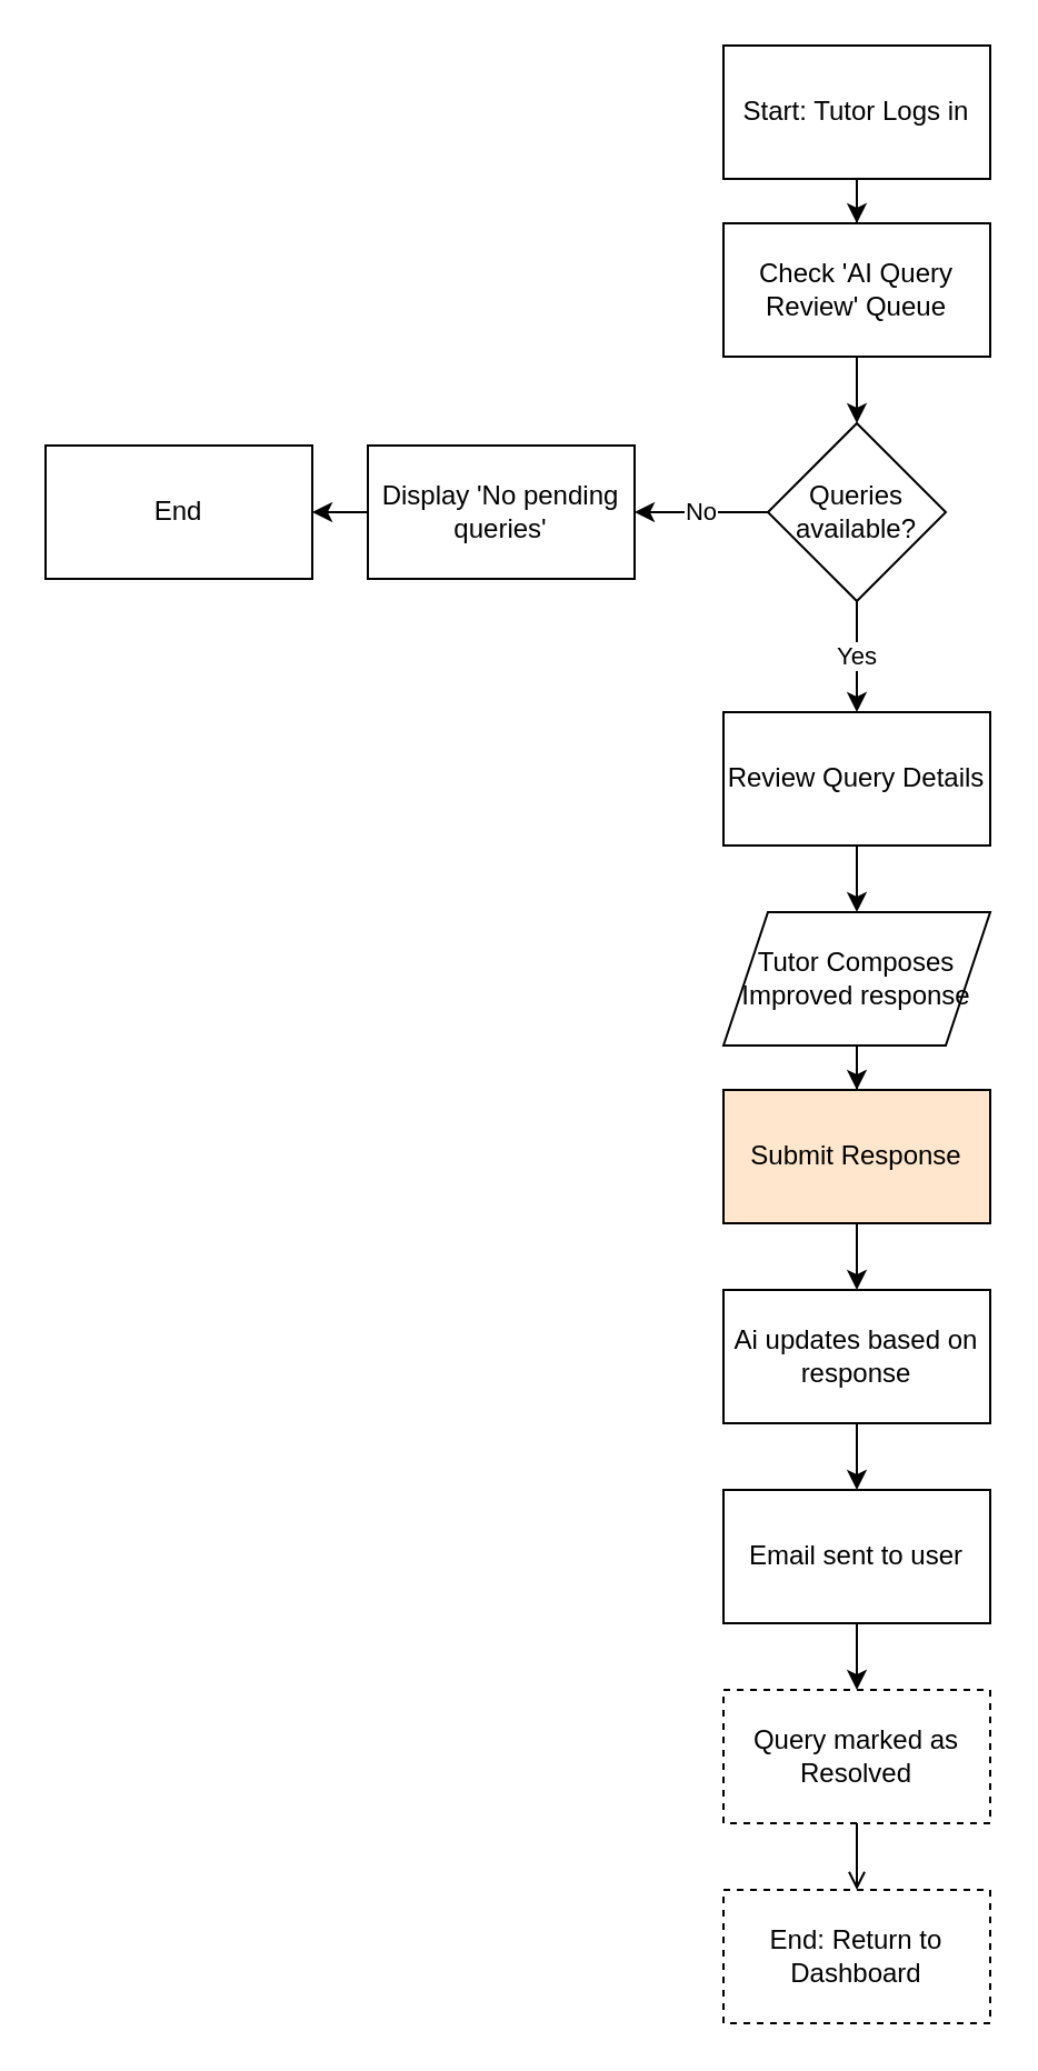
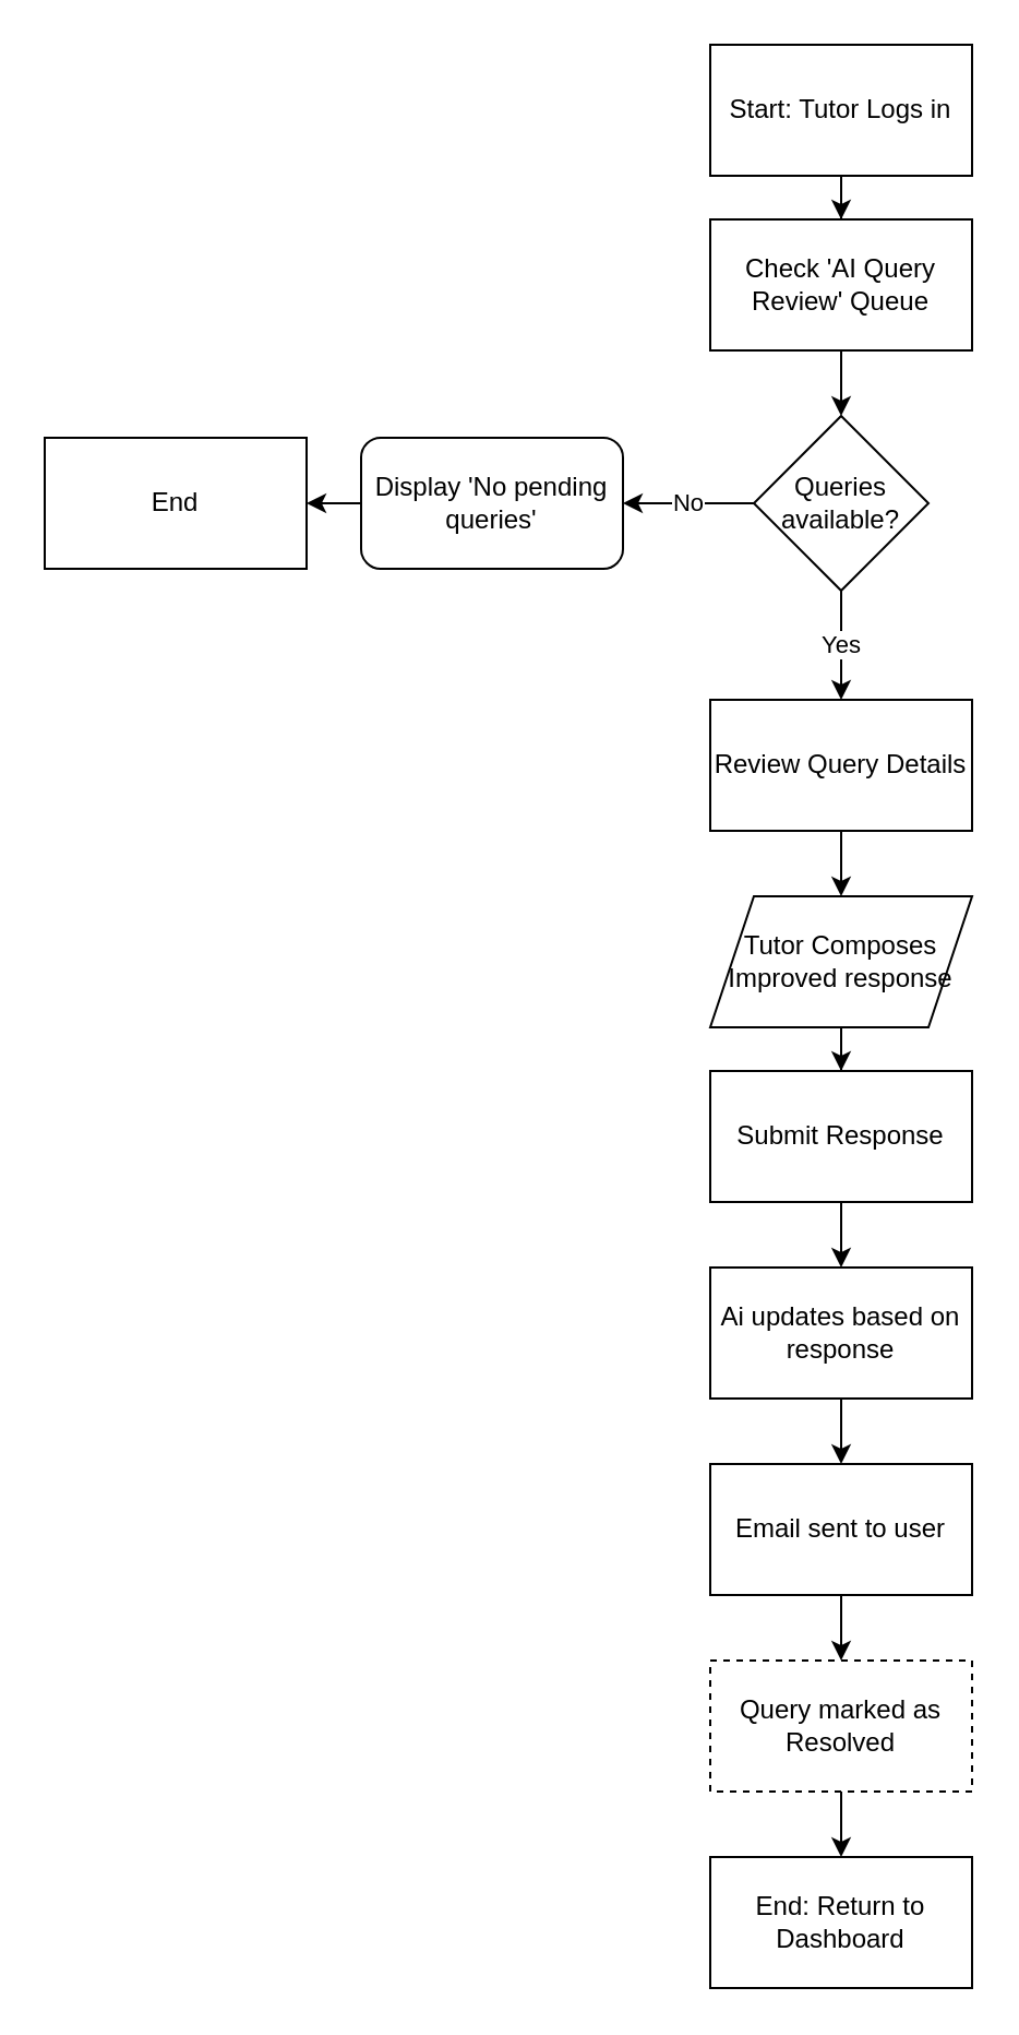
- <mxCell id="10" value="Display 'No pending queries'" style="whiteSpace=wrap;html=1;rounded=0;" vertex="1" parent="1"><mxGeometry x="165" y="200" width="120" height="60" as="geometry" /></mxCell>
+ <mxCell id="10" value="Display 'No pending queries'" style="whiteSpace=wrap;html=1;rounded=1;" vertex="1" parent="1"><mxGeometry x="165" y="200" width="120" height="60" as="geometry" /></mxCell>
- <mxCell id="17" value="Submit Response" style="whiteSpace=wrap;html=1;rounded=0;fillColor=#ffe6cc;" vertex="1" parent="1"><mxGeometry x="325" y="490" width="120" height="60" as="geometry" /></mxCell>
+ <mxCell id="17" value="Submit Response" style="whiteSpace=wrap;html=1;rounded=0;" vertex="1" parent="1"><mxGeometry x="325" y="490" width="120" height="60" as="geometry" /></mxCell>
- <mxCell id="22" value="" style="edgeStyle=orthogonalEdgeStyle;rounded=0;orthogonalLoop=1;jettySize=auto;html=1;endArrow=open;" edge="1" parent="1" source="23" target="24"><mxGeometry relative="1" as="geometry" /></mxCell>
+ <mxCell id="22" value="" style="edgeStyle=orthogonalEdgeStyle;rounded=0;orthogonalLoop=1;jettySize=auto;html=1;" edge="1" parent="1" source="23" target="24"><mxGeometry relative="1" as="geometry" /></mxCell>
- <mxCell id="24" value="End: Return to Dashboard" style="whiteSpace=wrap;html=1;rounded=0;dashed=1;" vertex="1" parent="1"><mxGeometry x="325" y="850" width="120" height="60" as="geometry" /></mxCell>
+ <mxCell id="24" value="End: Return to Dashboard" style="whiteSpace=wrap;html=1;rounded=0;" vertex="1" parent="1"><mxGeometry x="325" y="850" width="120" height="60" as="geometry" /></mxCell>
